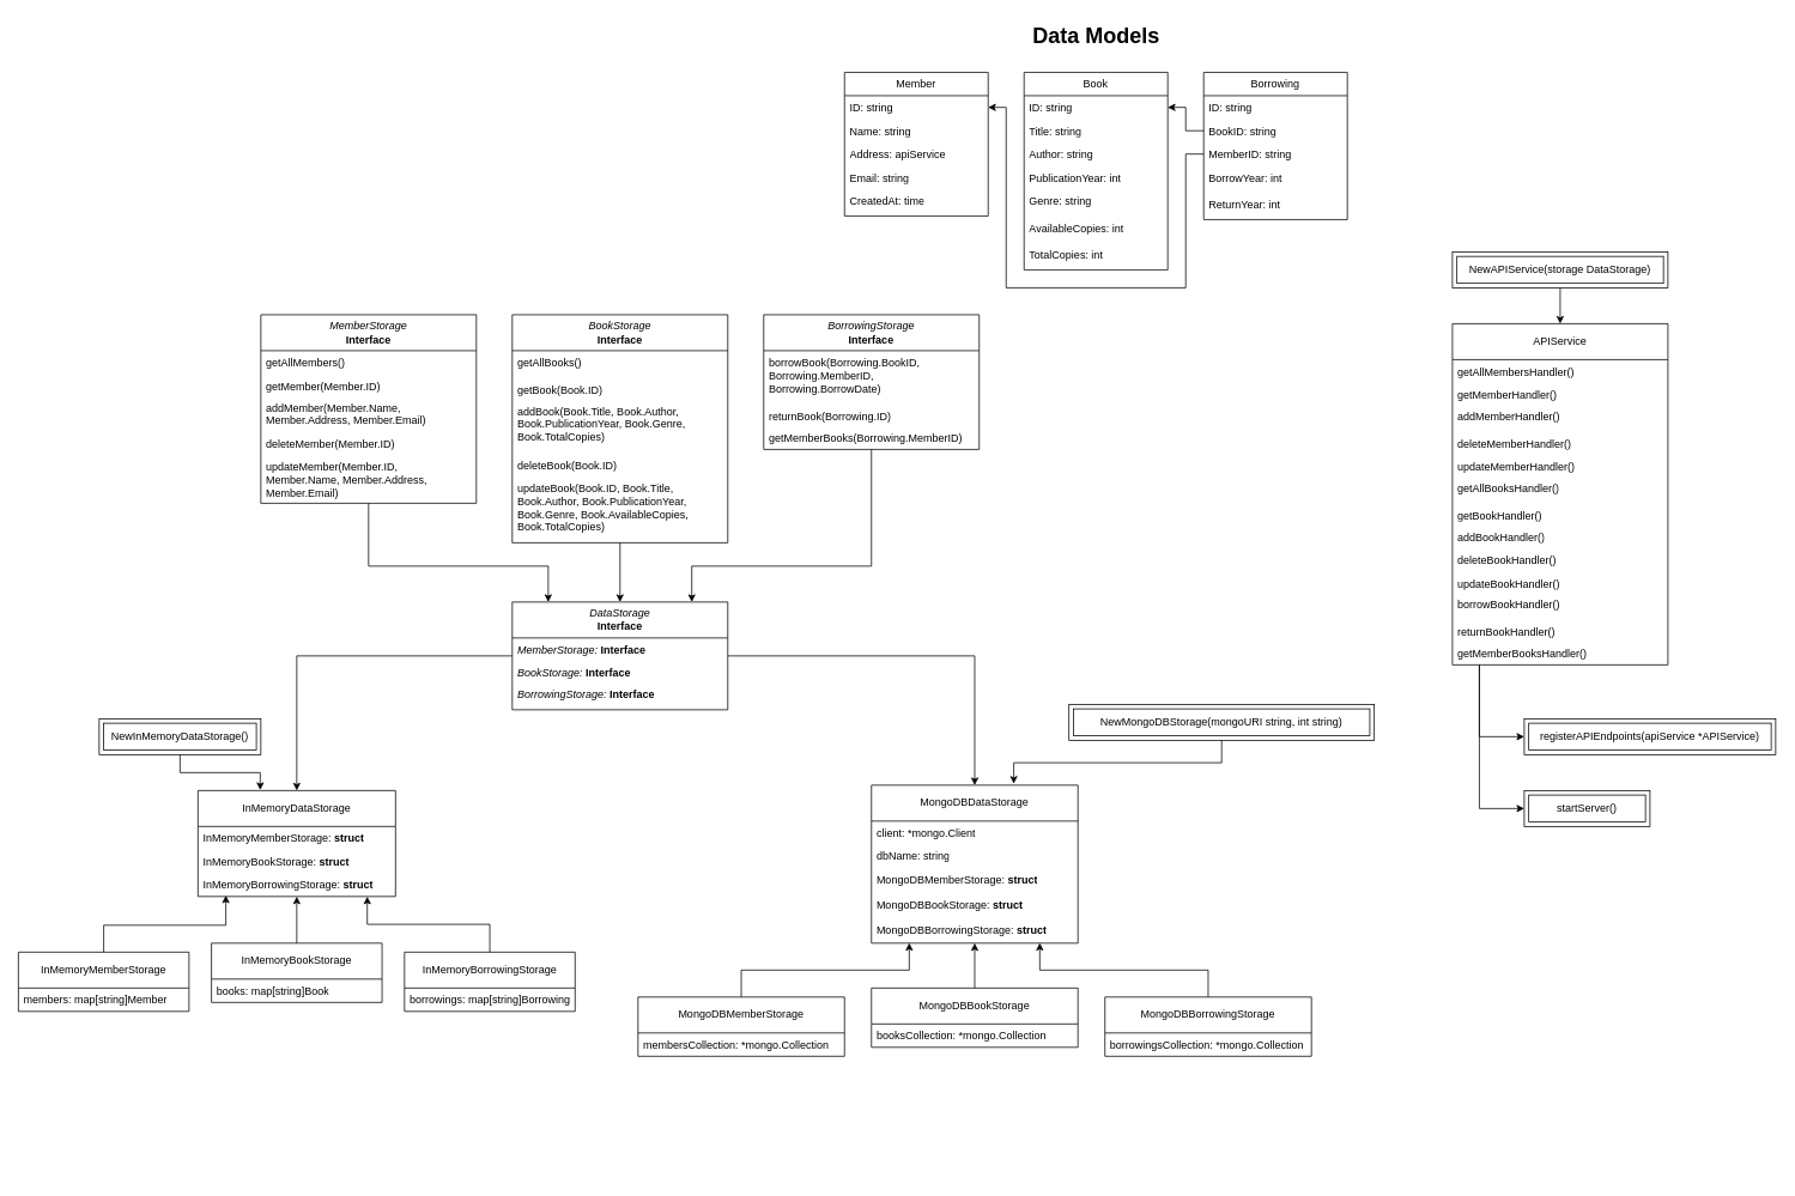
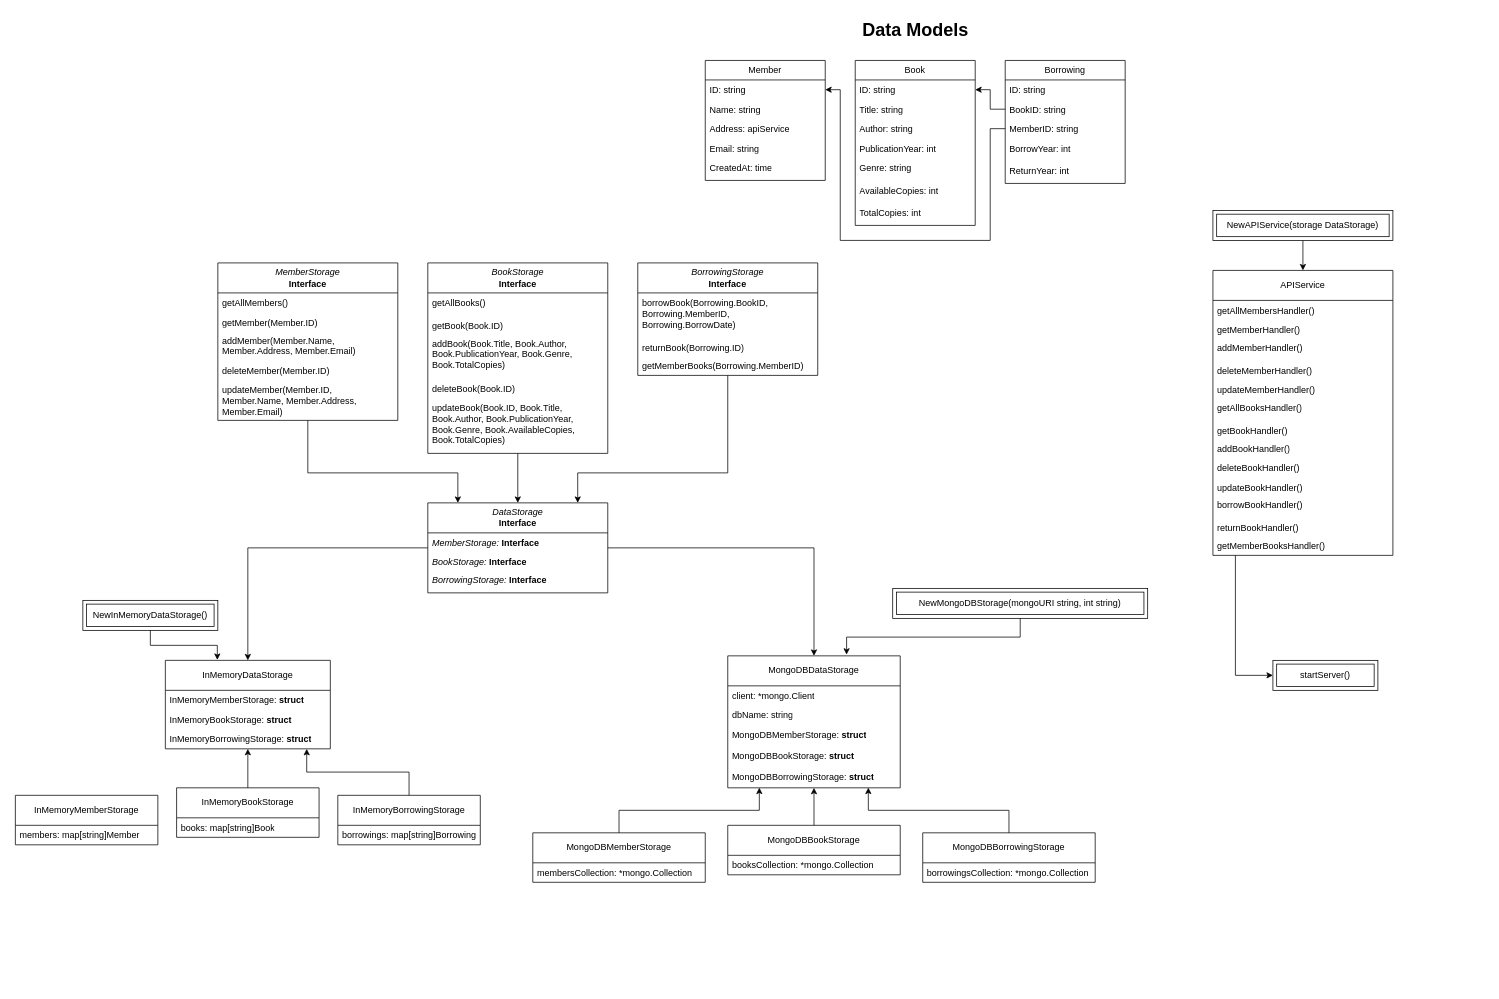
- <mxCell id="30" style="edgeStyle=orthogonalEdgeStyle;rounded=0;orthogonalLoop=1;jettySize=auto;html=1;entryX=0;entryY=0.5;entryDx=0;entryDy=0;" parent="1" source="32" target="63" edge="1"><mxGeometry relative="1" as="geometry"><Array as="points"><mxPoint x="1647" y="820" /></Array></mxGeometry></mxCell>
- <mxCell id="63" value="registerAPIEndpoints(apiService *APIService)" style="shape=ext;margin=3;double=1;whiteSpace=wrap;html=1;align=center;" parent="1" vertex="1"><mxGeometry x="1697" y="800" width="280" height="40" as="geometry" /></mxCell>
- <mxCell id="92" style="edgeStyle=orthogonalEdgeStyle;rounded=0;orthogonalLoop=1;jettySize=auto;html=1;entryX=0.141;entryY=0.957;entryDx=0;entryDy=0;entryPerimeter=0;" edge="1" parent="1" source="85" target="49"><mxGeometry relative="1" as="geometry"><Array as="points"><mxPoint x="115" y="1030" /><mxPoint x="251" y="1030" /></Array></mxGeometry></mxCell>
